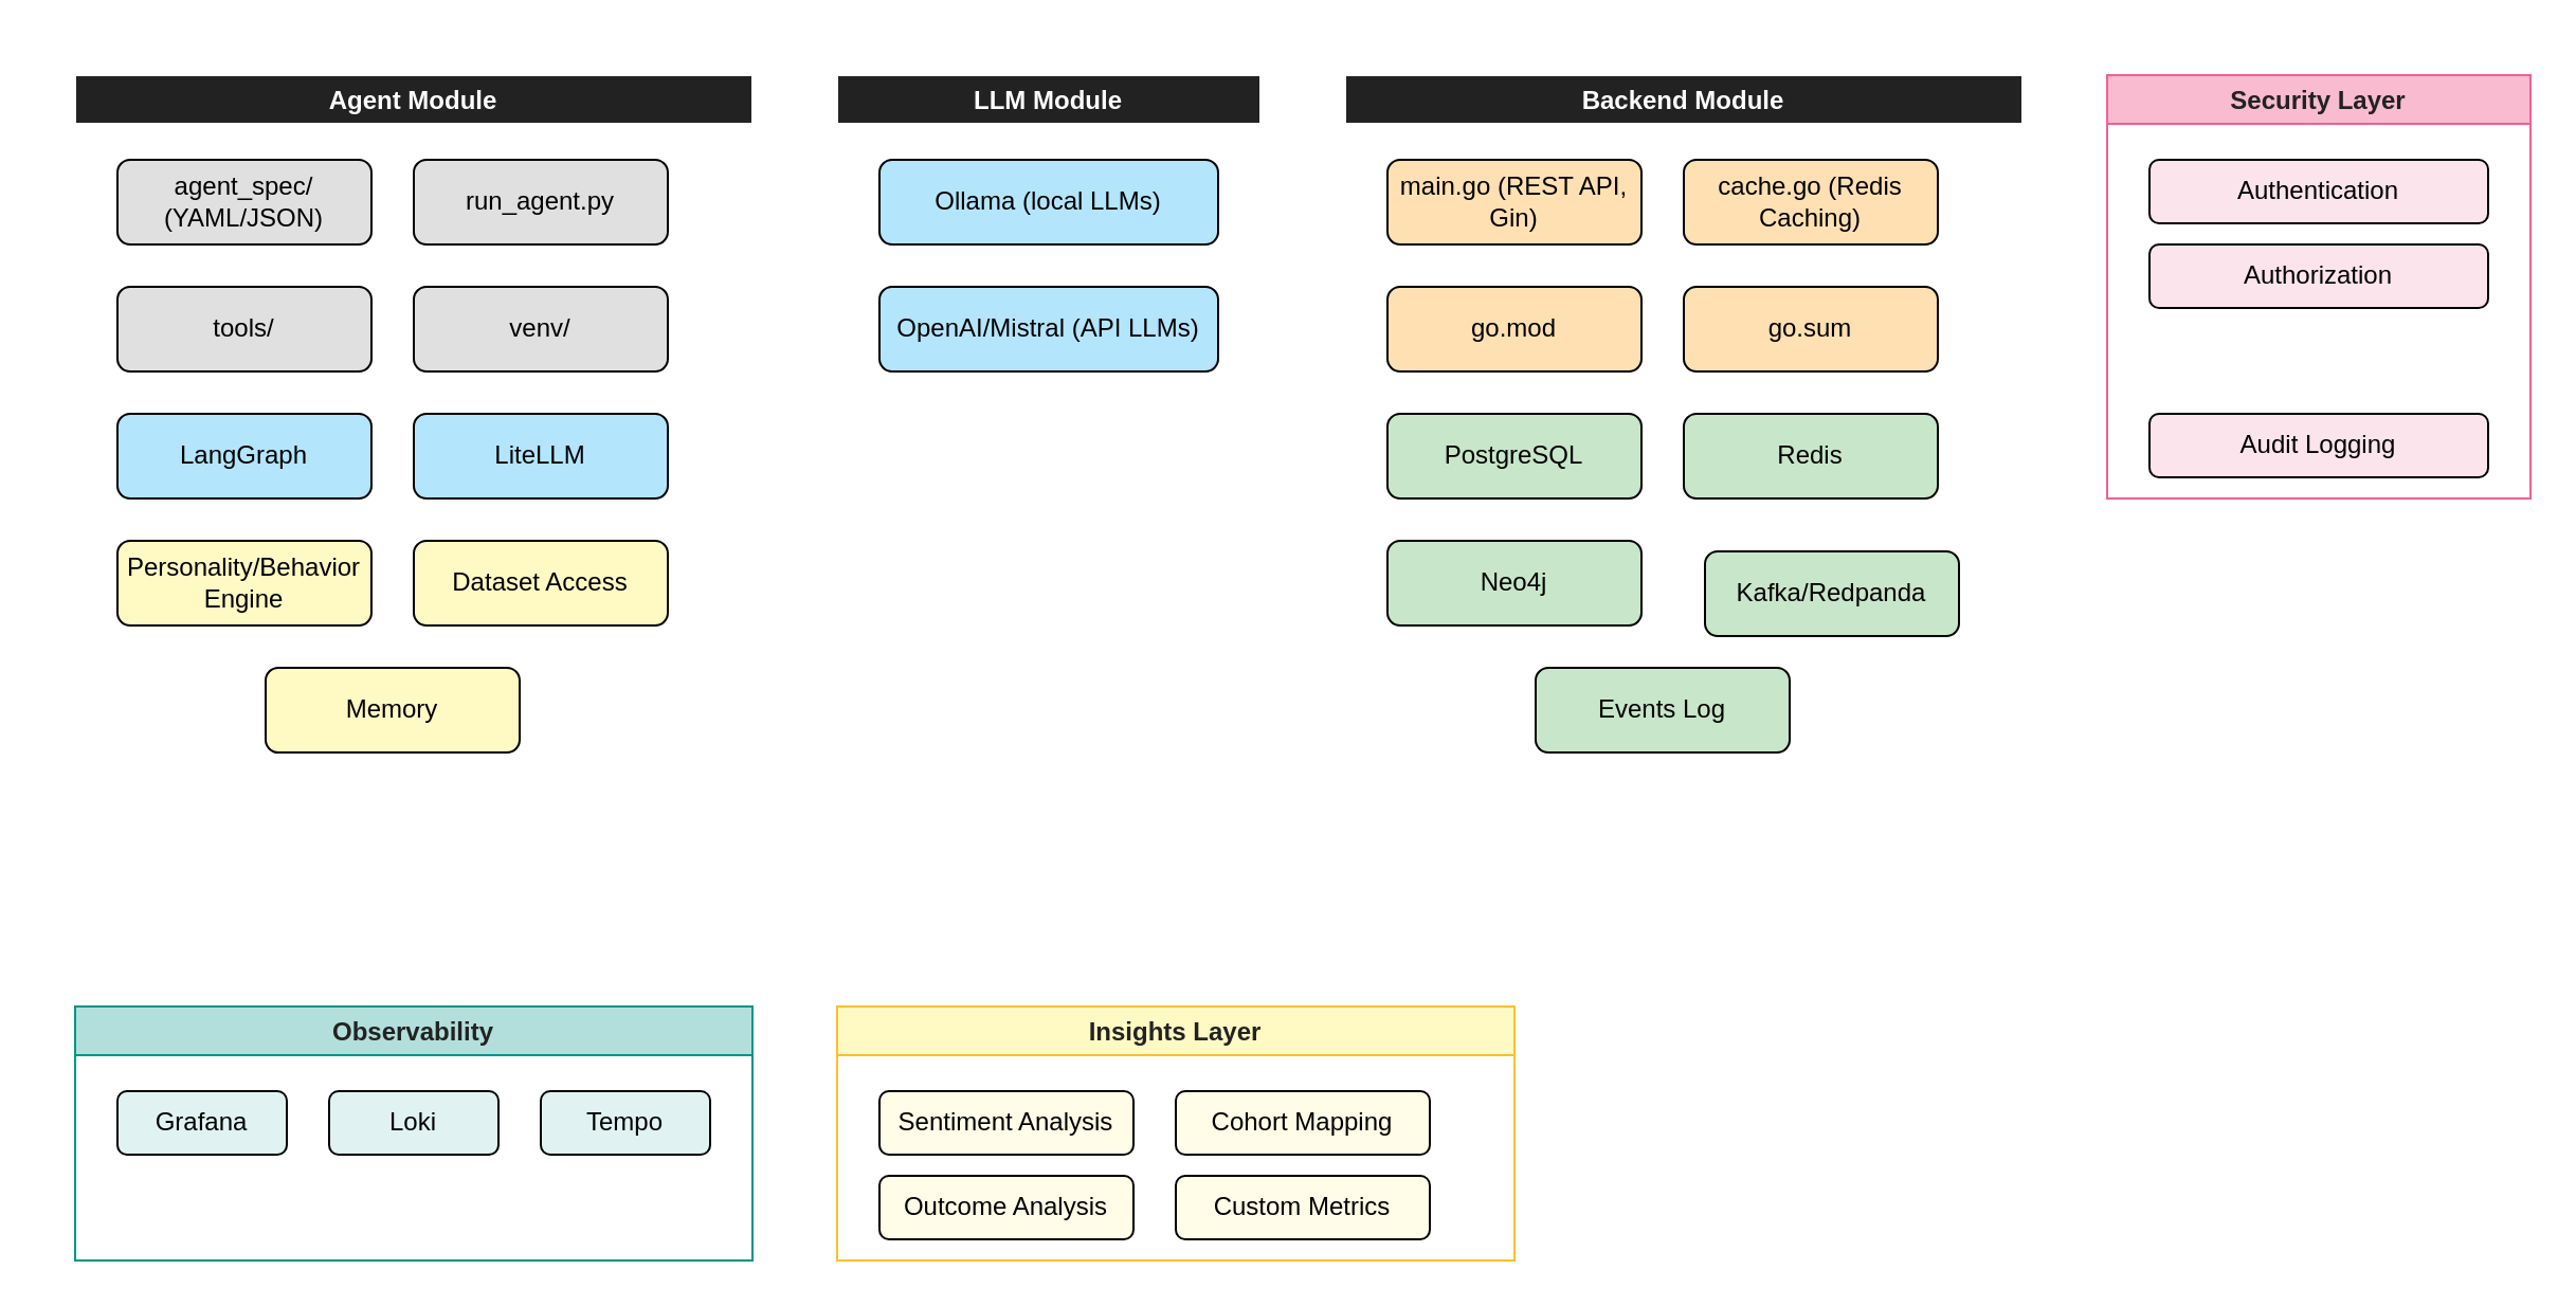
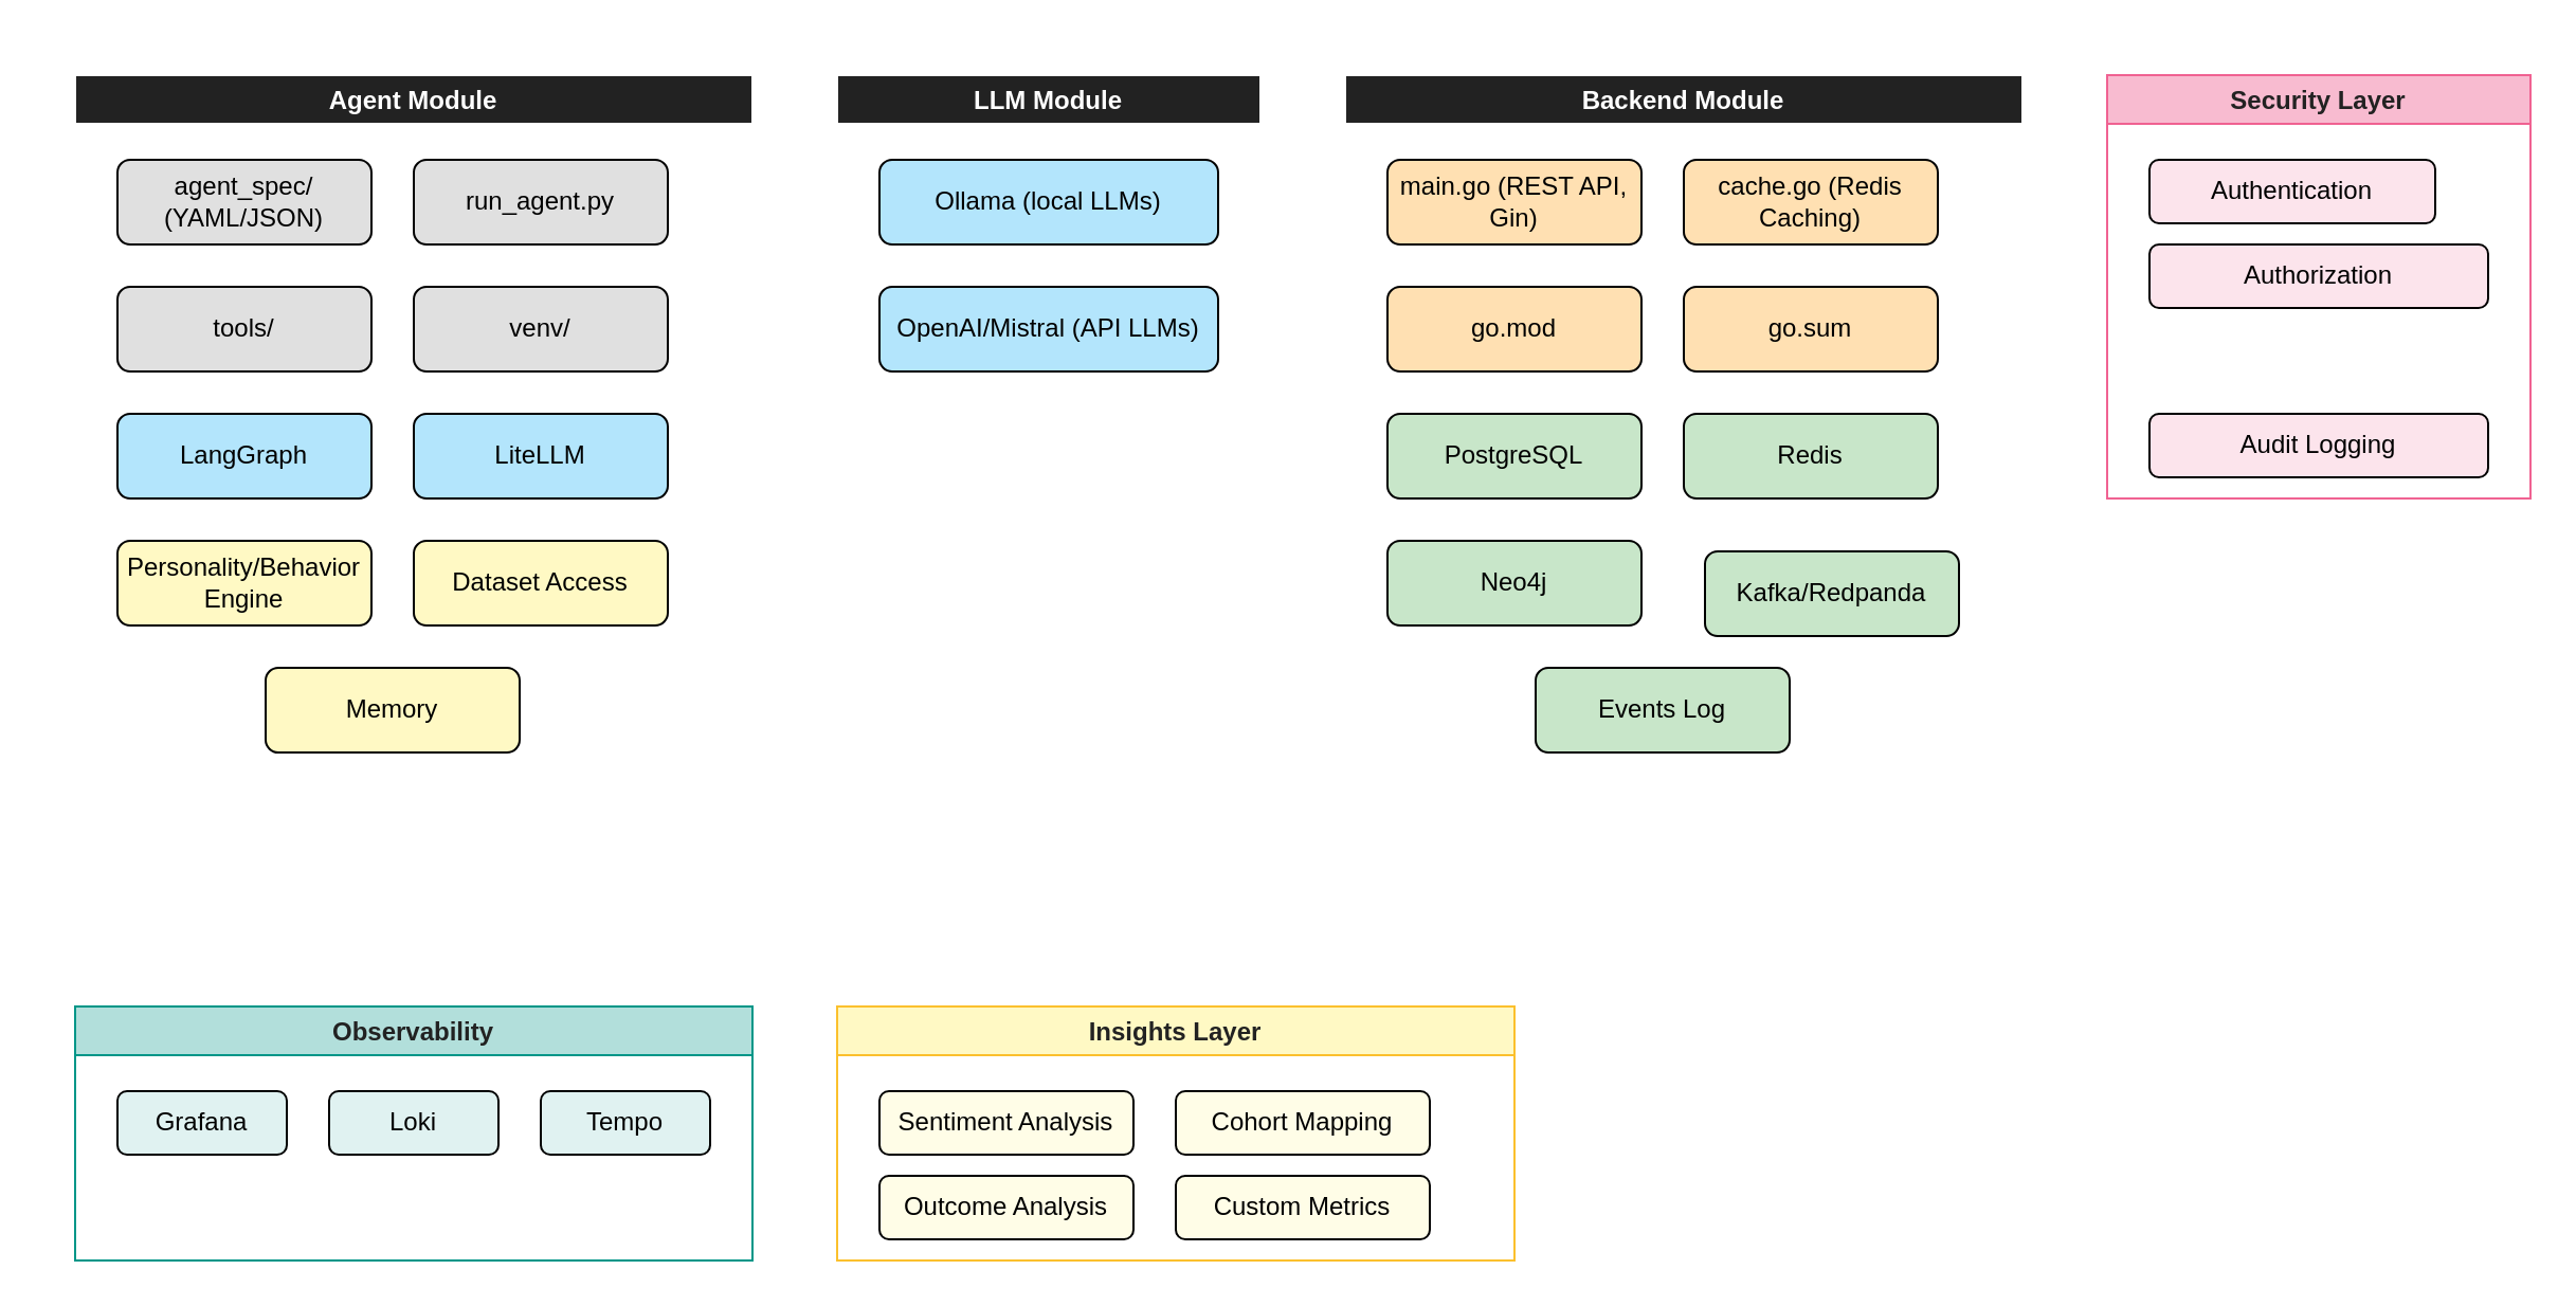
- <mxCell id="26" value="Authentication" style="rounded=1;whiteSpace=wrap;fillColor=#fce4ec;" vertex="1" parent="25"><mxGeometry x="20" y="40" width="160" height="30" as="geometry" /></mxCell>
+ <mxCell id="26" value="Authentication" style="rounded=1;whiteSpace=wrap;fillColor=#fce4ec;" vertex="1" parent="25"><mxGeometry x="20" y="40" width="135" height="30" as="geometry" /></mxCell>
